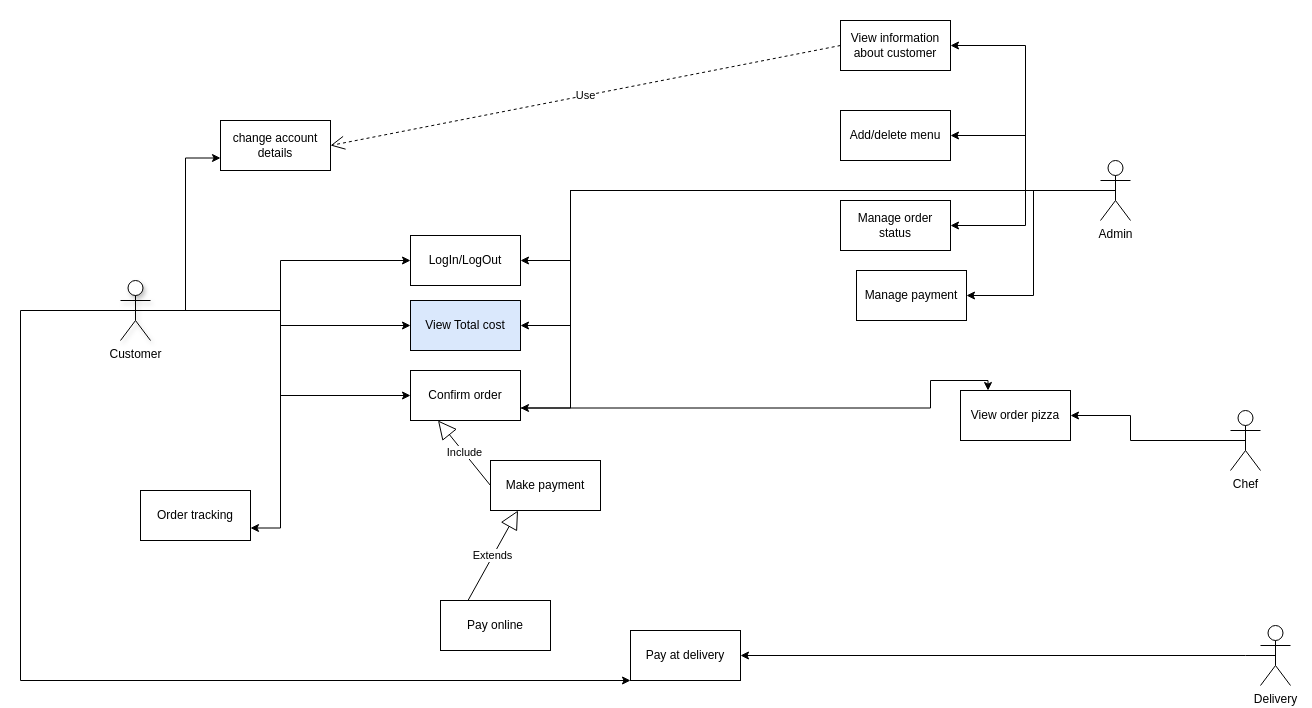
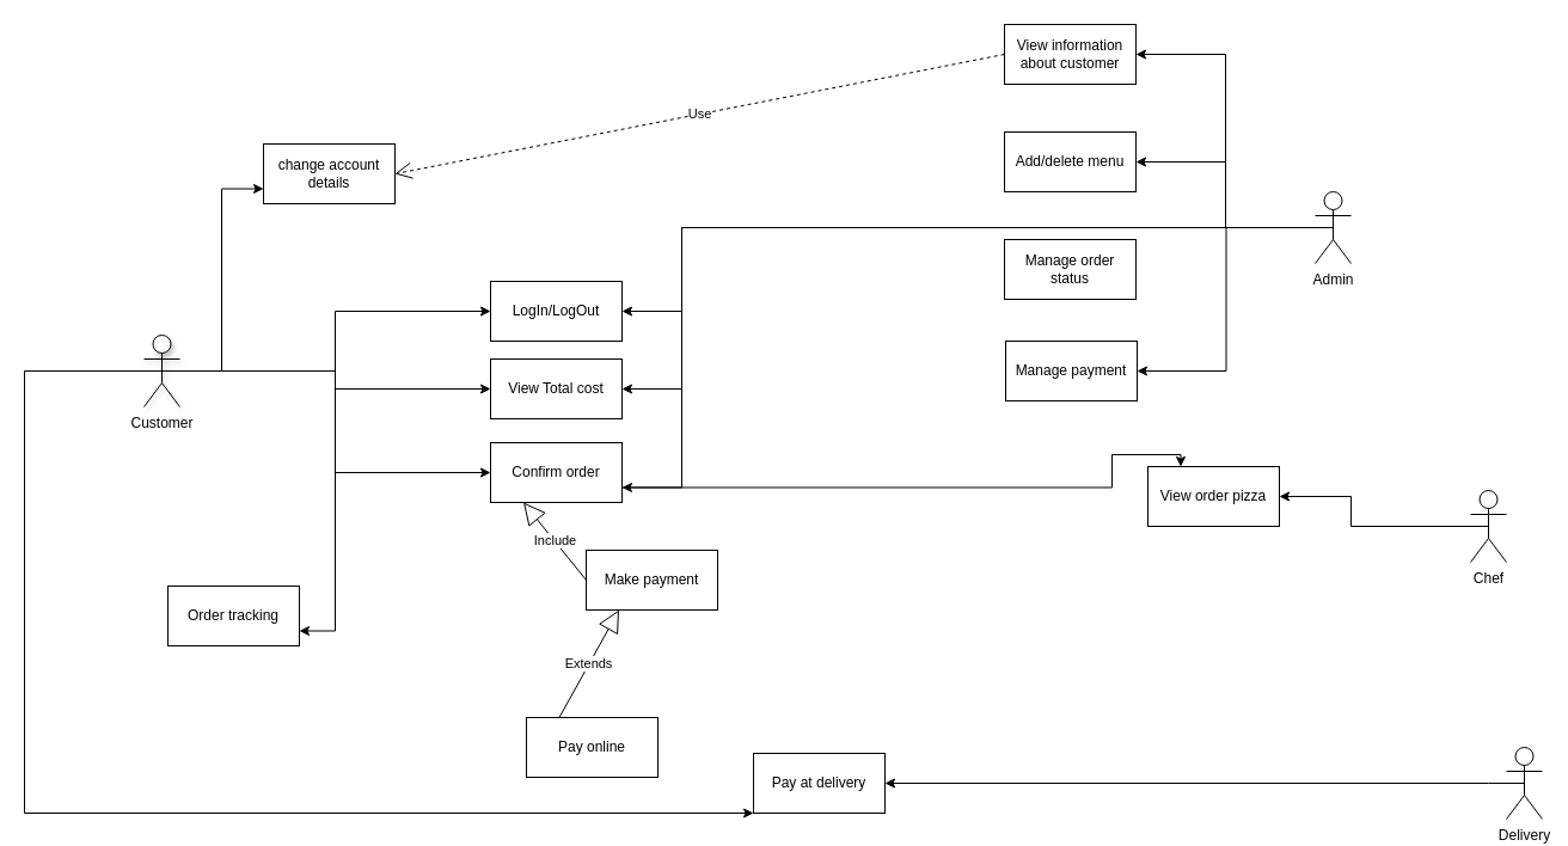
- <mxCell id="21" style="edgeStyle=orthogonalEdgeStyle;rounded=0;orthogonalLoop=1;jettySize=auto;html=1;exitX=0.5;exitY=0.5;exitDx=0;exitDy=0;exitPerimeter=0;entryX=1;entryY=0.5;entryDx=0;entryDy=0;" parent="1" source="27" target="29" edge="1"><mxGeometry relative="1" as="geometry" /></mxCell>
- <mxCell id="30" value="Manage payment" style="html=1;whiteSpace=wrap;" parent="1" vertex="1"><mxGeometry x="856" y="270" width="110" height="50" as="geometry" /></mxCell>
+ <mxCell id="30" value="Manage payment" style="html=1;whiteSpace=wrap;" parent="1" vertex="1"><mxGeometry x="841" y="285" width="110" height="50" as="geometry" /></mxCell>
- <mxCell id="3" value="View Total cost" style="html=1;whiteSpace=wrap;fillColor=#dae8fc;" parent="1" vertex="1"><mxGeometry x="410" y="300" width="110" height="50" as="geometry" /></mxCell>
+ <mxCell id="3" value="View Total cost" style="html=1;whiteSpace=wrap;" parent="1" vertex="1"><mxGeometry x="410" y="300" width="110" height="50" as="geometry" /></mxCell>
